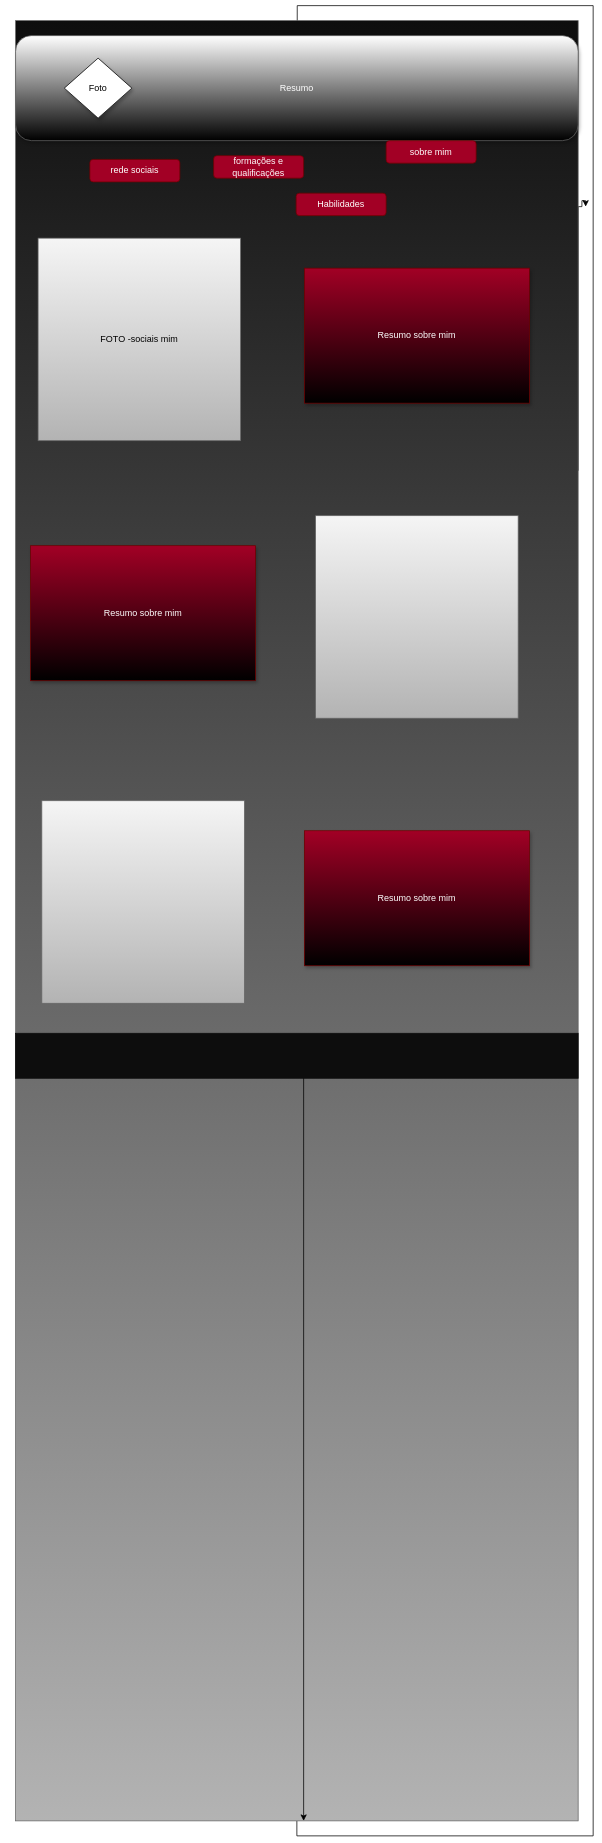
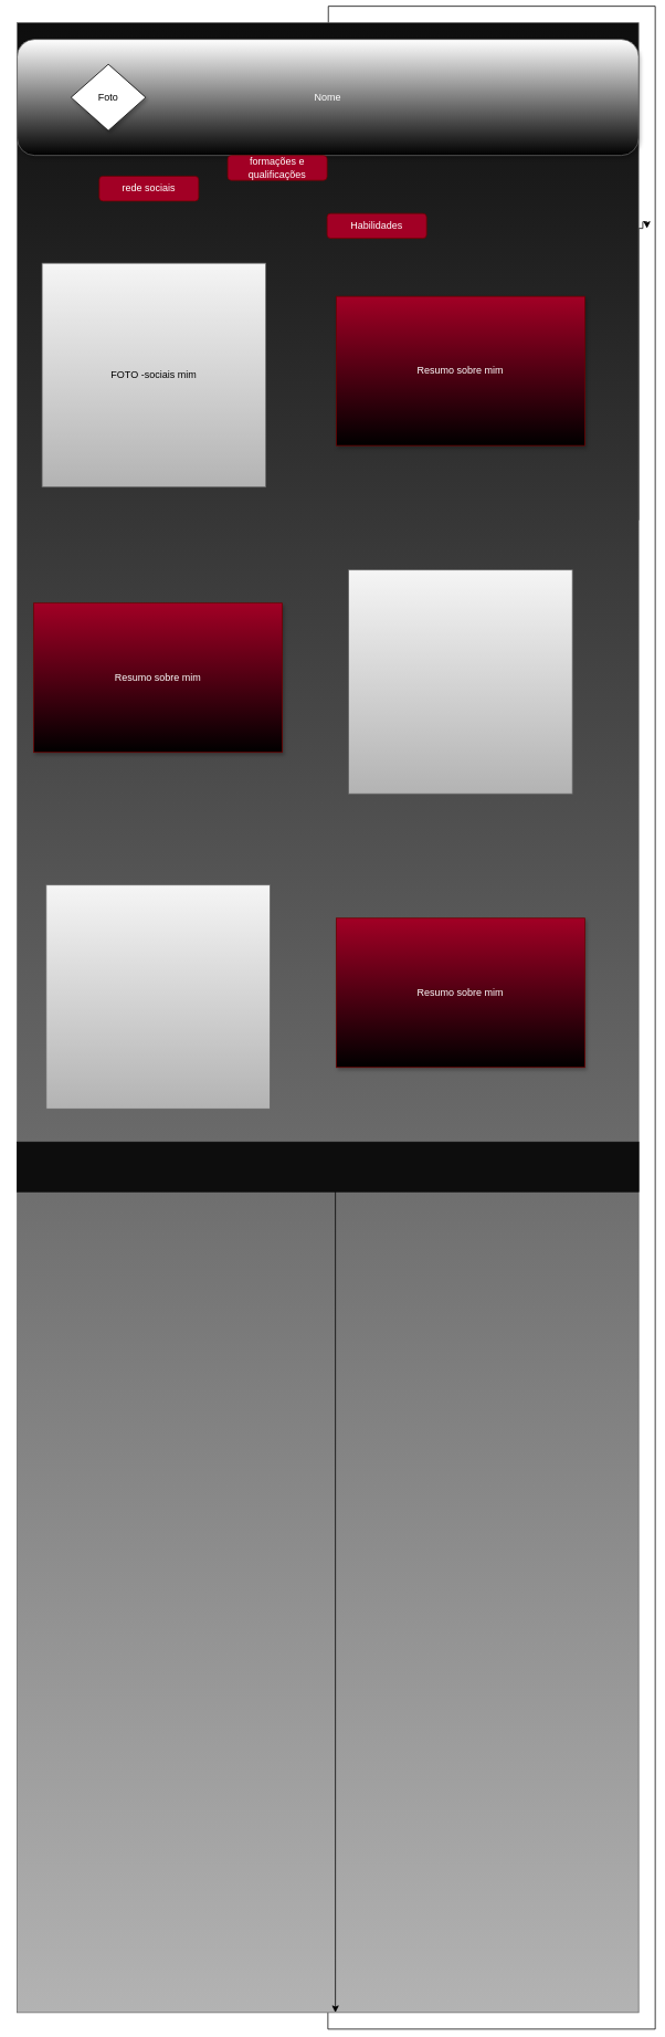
- <mxCell id="5" value="&lt;font color=&quot;#ffffff&quot;&gt;Resumo&lt;/font&gt;" style="rounded=1;whiteSpace=wrap;html=1;fillStyle=auto;shadow=1;fillColor=default;gradientColor=default;strokeColor=#666666;" vertex="1" parent="1"><mxGeometry x="20" y="40" width="750" height="140" as="geometry" /></mxCell>
+ <mxCell id="5" value="&lt;font color=&quot;#ffffff&quot;&gt;Nome&lt;/font&gt;" style="rounded=1;whiteSpace=wrap;html=1;fillStyle=auto;shadow=1;fillColor=default;gradientColor=default;strokeColor=#666666;" vertex="1" parent="1"><mxGeometry x="20" y="40" width="750" height="140" as="geometry" /></mxCell>
- <mxCell id="12" value="sobre mim" style="rounded=1;whiteSpace=wrap;html=1;fillColor=#a20025;strokeColor=#6F0000;align=center;fontColor=#ffffff;" vertex="1" parent="1"><mxGeometry x="514" y="180" width="120" height="30" as="geometry" /></mxCell>
- <mxCell id="8" value="formações e qualificações" style="rounded=1;whiteSpace=wrap;html=1;align=center;fillColor=#a20025;fontColor=#ffffff;strokeColor=#6F0000;" vertex="1" parent="1"><mxGeometry x="284" y="200" width="120" height="30" as="geometry" /></mxCell>
+ <mxCell id="8" value="formações e qualificações" style="rounded=1;whiteSpace=wrap;html=1;align=center;fillColor=#a20025;fontColor=#ffffff;strokeColor=#6F0000;" vertex="1" parent="1"><mxGeometry x="274" y="180" width="120" height="30" as="geometry" /></mxCell>
